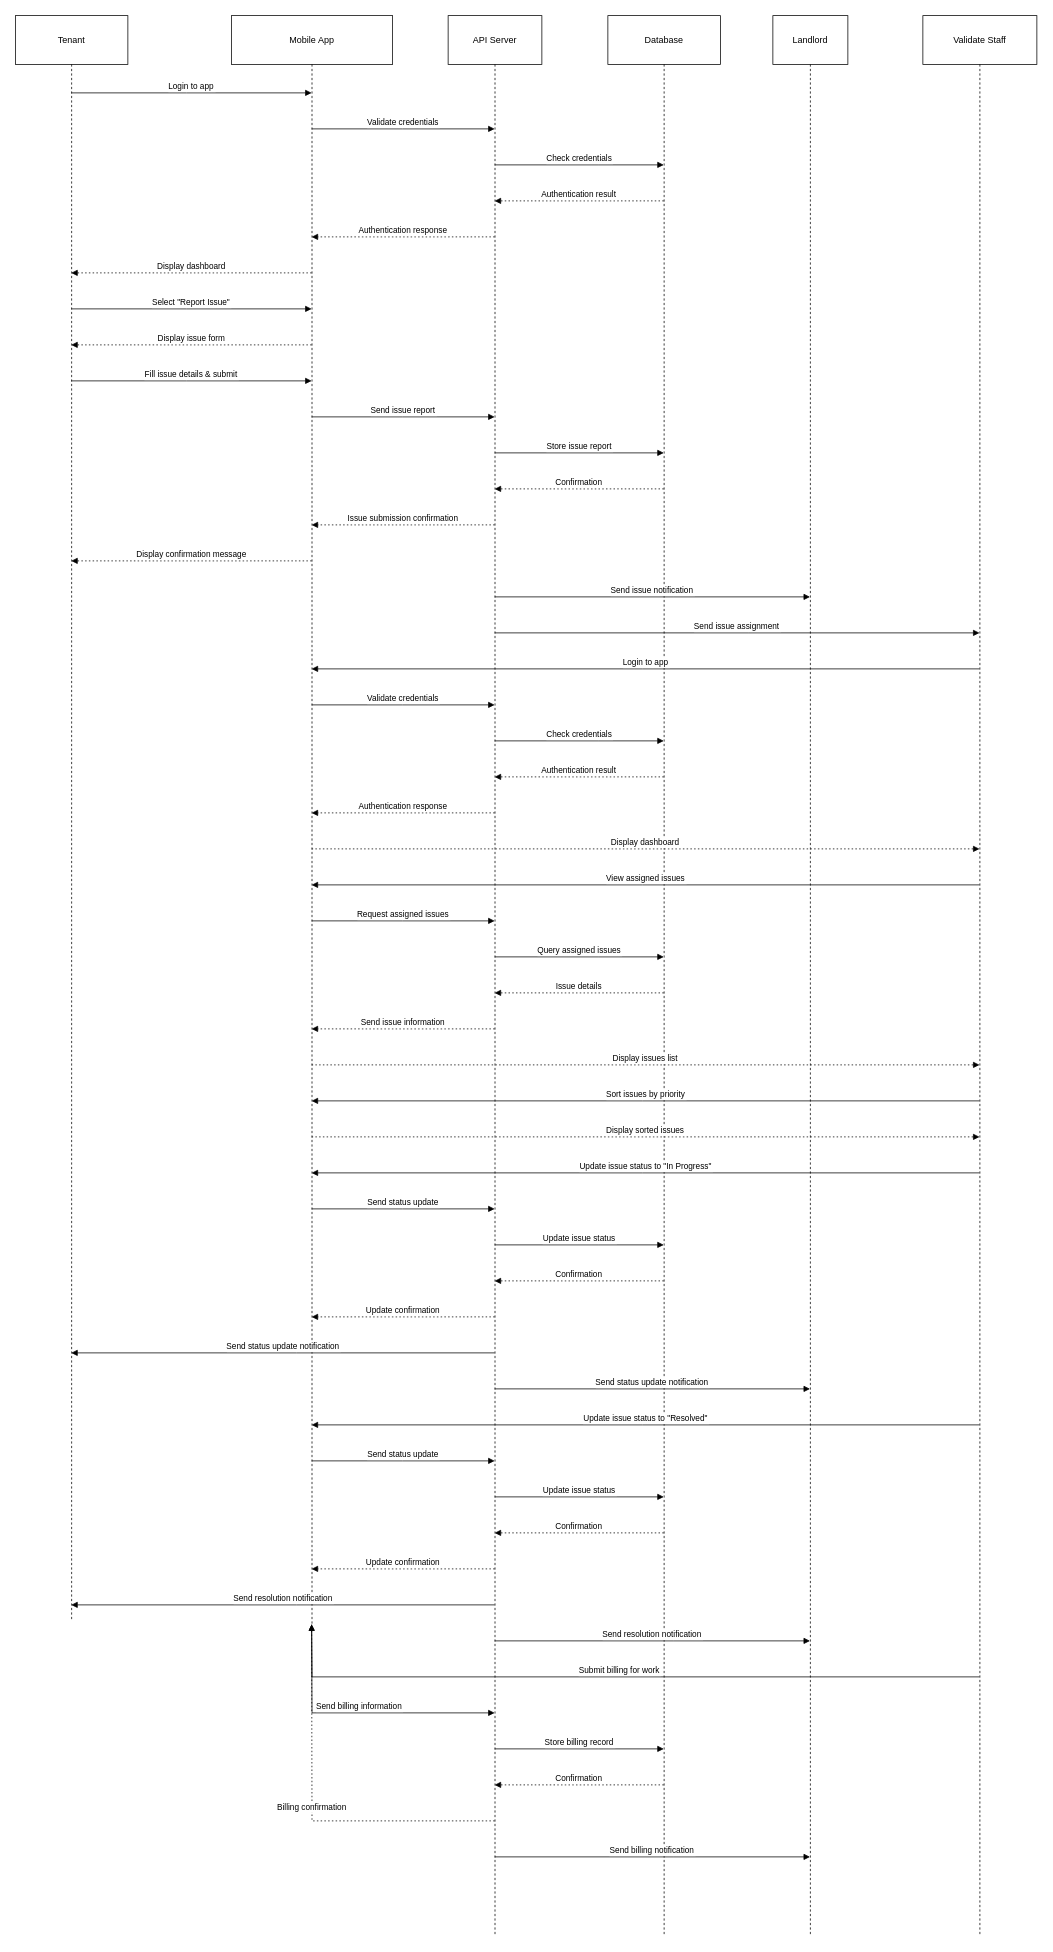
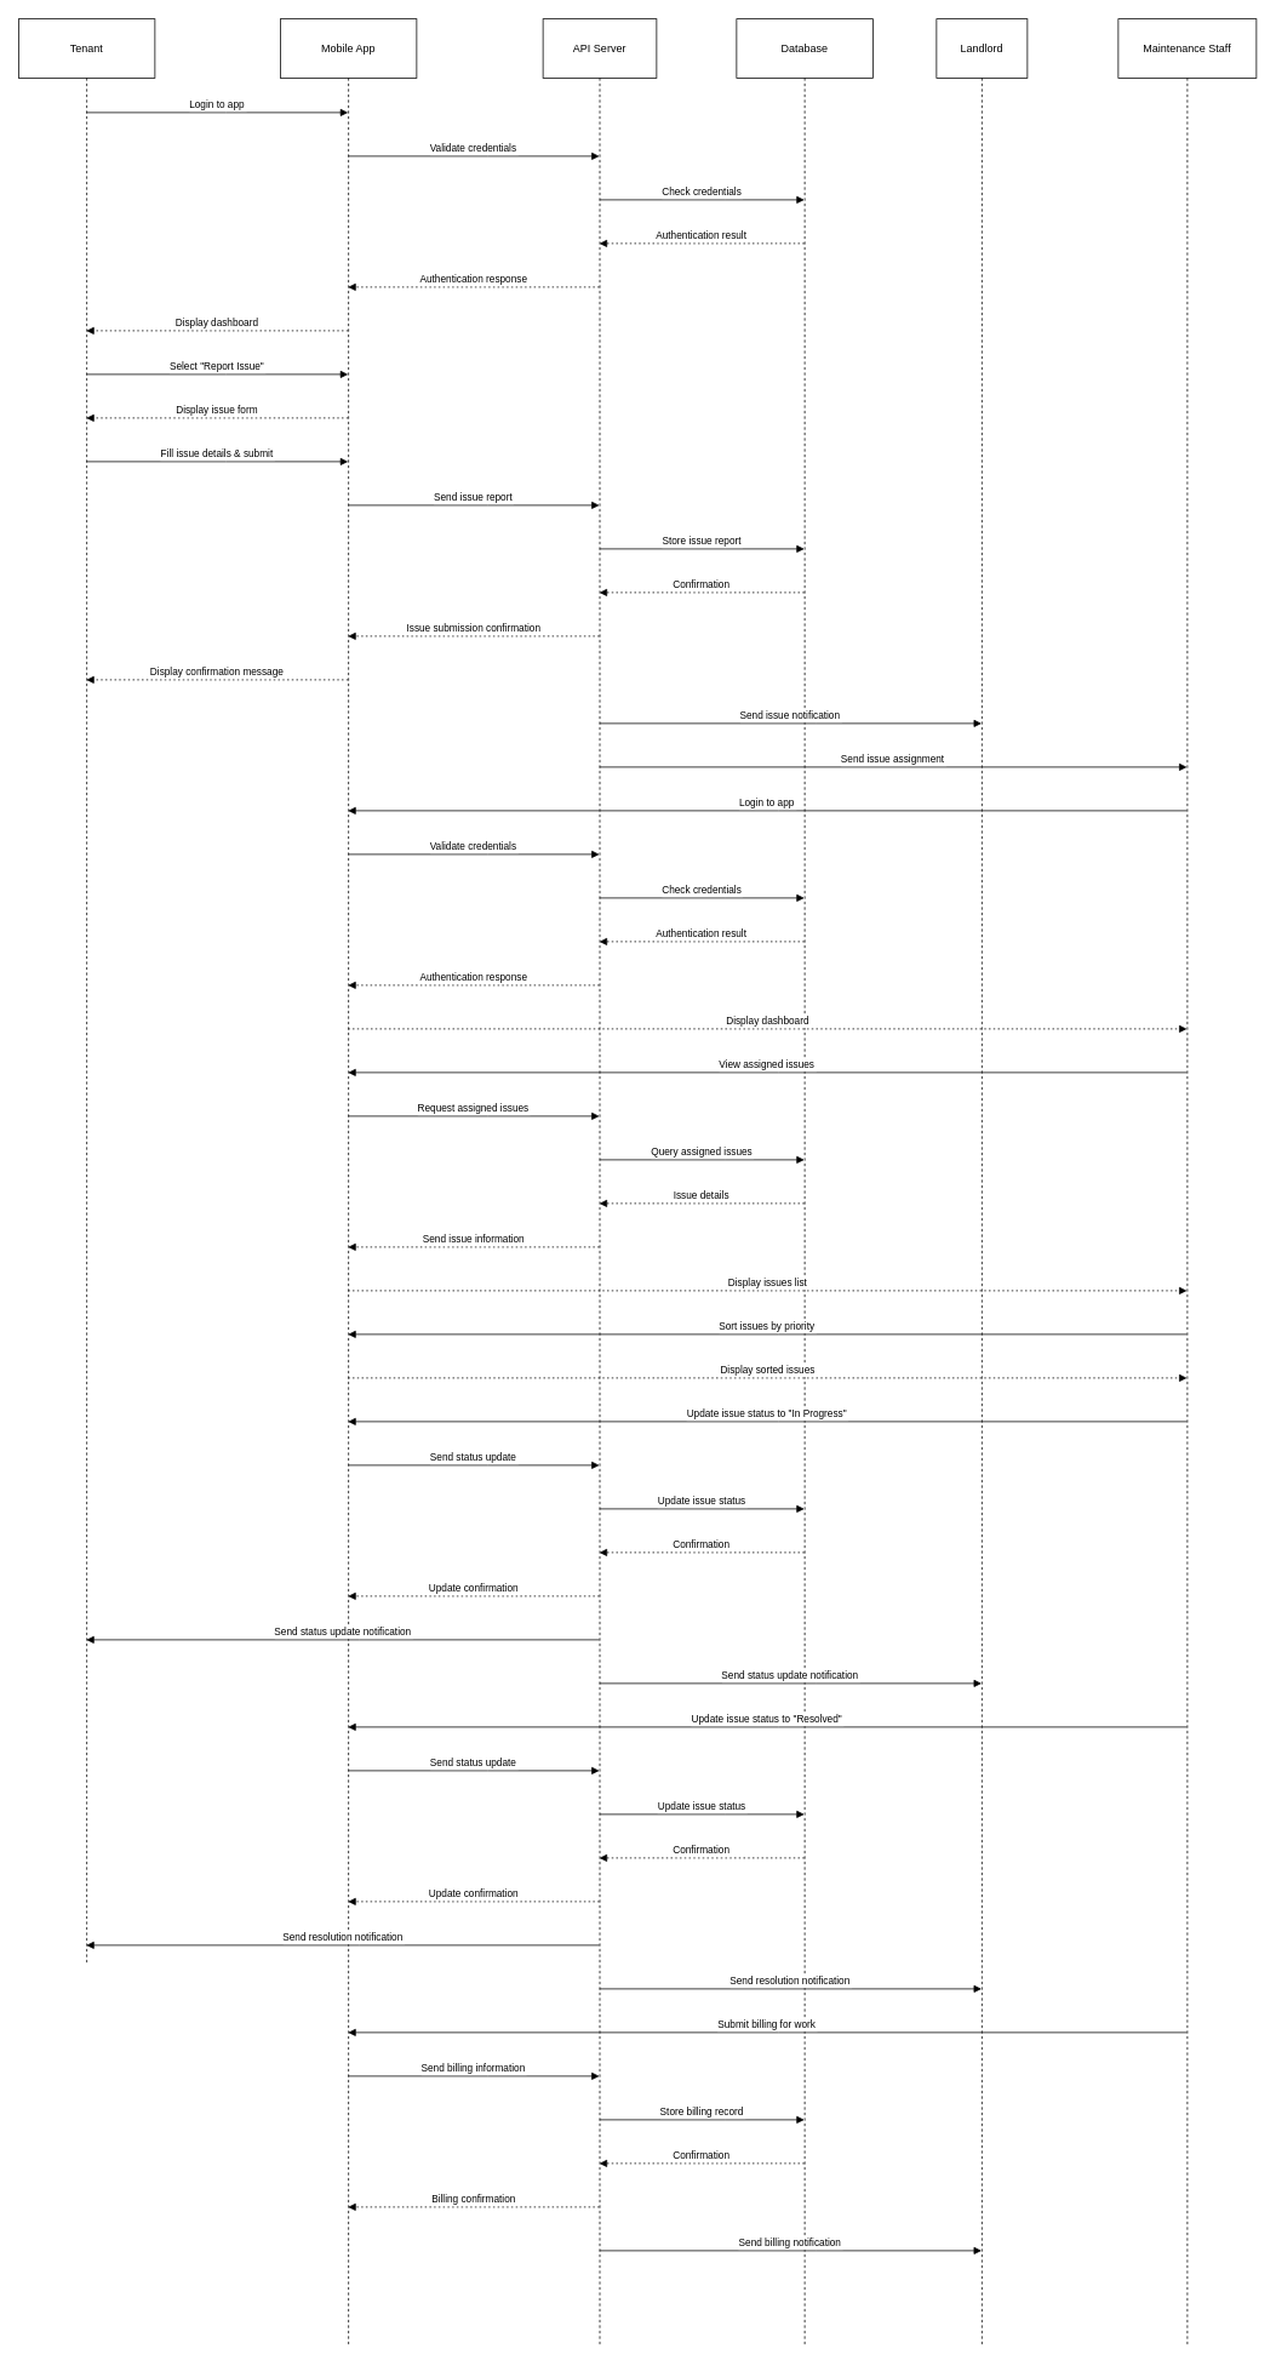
- <mxCell id="7" value="Validate Staff" style="shape=umlLifeline;perimeter=lifelinePerimeter;whiteSpace=wrap;container=1;dropTarget=0;collapsible=0;recursiveResize=0;outlineConnect=0;portConstraint=eastwest;newEdgeStyle={&quot;edgeStyle&quot;:&quot;elbowEdgeStyle&quot;,&quot;elbow&quot;:&quot;vertical&quot;,&quot;curved&quot;:0,&quot;rounded&quot;:0};size=65;" vertex="1" parent="1"><mxGeometry x="1230" y="20" width="152" height="2560" as="geometry" /></mxCell>
+ <mxCell id="7" value="Maintenance Staff" style="shape=umlLifeline;perimeter=lifelinePerimeter;whiteSpace=wrap;container=1;dropTarget=0;collapsible=0;recursiveResize=0;outlineConnect=0;portConstraint=eastwest;newEdgeStyle={&quot;edgeStyle&quot;:&quot;elbowEdgeStyle&quot;,&quot;elbow&quot;:&quot;vertical&quot;,&quot;curved&quot;:0,&quot;rounded&quot;:0};size=65;" vertex="1" parent="1"><mxGeometry x="1230" y="20" width="152" height="2560" as="geometry" /></mxCell>
- <mxCell id="3" value="Mobile App" style="shape=umlLifeline;perimeter=lifelinePerimeter;whiteSpace=wrap;container=1;dropTarget=0;collapsible=0;recursiveResize=0;outlineConnect=0;portConstraint=eastwest;newEdgeStyle={&quot;edgeStyle&quot;:&quot;elbowEdgeStyle&quot;,&quot;elbow&quot;:&quot;vertical&quot;,&quot;curved&quot;:0,&quot;rounded&quot;:0};size=65;" vertex="1" parent="1"><mxGeometry x="308" y="20" width="215" height="2145" as="geometry" /></mxCell>
+ <mxCell id="3" value="Mobile App" style="shape=umlLifeline;perimeter=lifelinePerimeter;whiteSpace=wrap;container=1;dropTarget=0;collapsible=0;recursiveResize=0;outlineConnect=0;portConstraint=eastwest;newEdgeStyle={&quot;edgeStyle&quot;:&quot;elbowEdgeStyle&quot;,&quot;elbow&quot;:&quot;vertical&quot;,&quot;curved&quot;:0,&quot;rounded&quot;:0};size=65;" vertex="1" parent="1"><mxGeometry x="308" y="20" width="150" height="2560" as="geometry" /></mxCell>
